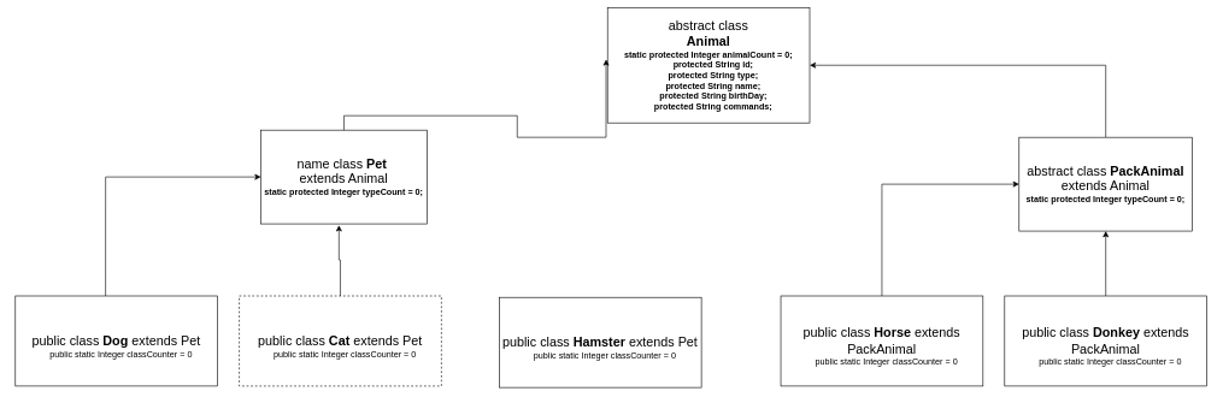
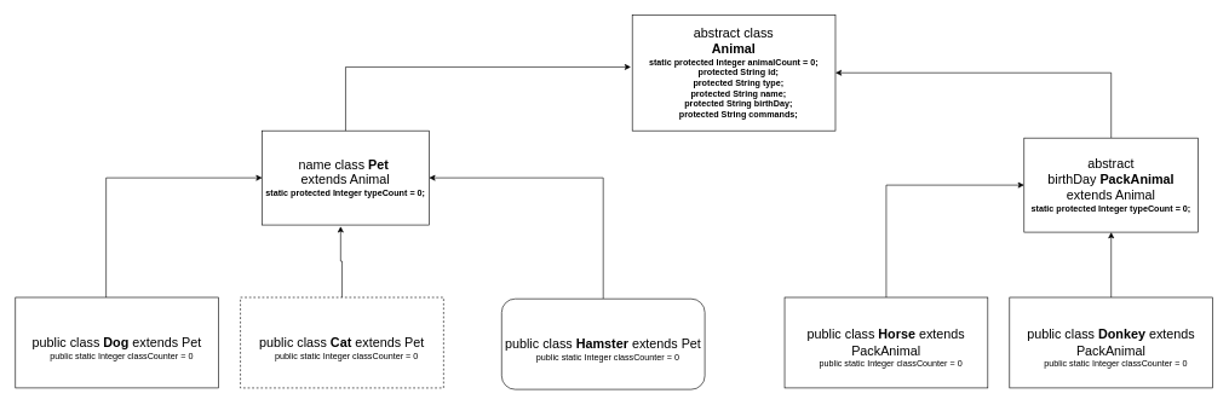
- <mxCell id="2" value="&lt;font style=&quot;font-size: 18px;&quot;&gt;abstract class&lt;br&gt;&lt;b&gt;Animal&lt;/b&gt;&lt;/font&gt;&lt;br&gt;&lt;div style=&quot;&quot;&gt;&lt;b&gt;static protected Integer animalCount = 0;&lt;/b&gt;&lt;/div&gt;&lt;div style=&quot;&quot;&gt;&lt;b&gt;&amp;nbsp; &amp;nbsp; protected String id;&lt;/b&gt;&lt;/div&gt;&lt;div style=&quot;&quot;&gt;&lt;b&gt;&amp;nbsp; &amp;nbsp; protected String type;&lt;/b&gt;&lt;/div&gt;&lt;div style=&quot;&quot;&gt;&lt;b&gt;&amp;nbsp; &amp;nbsp; protected String name;&lt;/b&gt;&lt;/div&gt;&lt;div style=&quot;&quot;&gt;&lt;b&gt;&amp;nbsp; &amp;nbsp; protected String birthDay;&lt;/b&gt;&lt;/div&gt;&lt;div style=&quot;&quot;&gt;&lt;b&gt;&amp;nbsp; &amp;nbsp; protected String commands;&lt;/b&gt;&lt;/div&gt;" style="rounded=0;whiteSpace=wrap;html=1;" vertex="1" parent="1"><mxGeometry x="840" y="10" width="280" height="160" as="geometry" /></mxCell>
+ <mxCell id="2" value="&lt;font style=&quot;font-size: 18px;&quot;&gt;abstract class&lt;br&gt;&lt;b&gt;Animal&lt;/b&gt;&lt;/font&gt;&lt;br&gt;&lt;div style=&quot;&quot;&gt;&lt;b&gt;static protected Integer animalCount = 0;&lt;/b&gt;&lt;/div&gt;&lt;div style=&quot;&quot;&gt;&lt;b&gt;&amp;nbsp; &amp;nbsp; protected String id;&lt;/b&gt;&lt;/div&gt;&lt;div style=&quot;&quot;&gt;&lt;b&gt;&amp;nbsp; &amp;nbsp; protected String type;&lt;/b&gt;&lt;/div&gt;&lt;div style=&quot;&quot;&gt;&lt;b&gt;&amp;nbsp; &amp;nbsp; protected String name;&lt;/b&gt;&lt;/div&gt;&lt;div style=&quot;&quot;&gt;&lt;b&gt;&amp;nbsp; &amp;nbsp; protected String birthDay;&lt;/b&gt;&lt;/div&gt;&lt;div style=&quot;&quot;&gt;&lt;b&gt;&amp;nbsp; &amp;nbsp; protected String commands;&lt;/b&gt;&lt;/div&gt;" style="rounded=0;whiteSpace=wrap;html=1;" vertex="1" parent="1"><mxGeometry x="870" y="20" width="280" height="160" as="geometry" /></mxCell>
+ <mxCell id="9" style="edgeStyle=orthogonalEdgeStyle;rounded=0;orthogonalLoop=1;jettySize=auto;html=1;entryX=1;entryY=0.5;entryDx=0;entryDy=0;exitX=0.5;exitY=0;exitDx=0;exitDy=0;" edge="1" parent="1" source="10" target="3"><mxGeometry relative="1" as="geometry" /></mxCell>
- <mxCell id="7" value="&lt;font style=&quot;font-size: 18px;&quot;&gt;abstract class&amp;nbsp;&lt;b&gt;PackAnimal&lt;br&gt;&lt;/b&gt;&lt;/font&gt;&lt;font style=&quot;font-size: 18px;&quot;&gt;extends Animal&lt;/font&gt;&lt;br&gt;&lt;b&gt;static protected Integer typeCount = 0;&lt;/b&gt;" style="rounded=0;whiteSpace=wrap;html=1;" vertex="1" parent="1"><mxGeometry x="1410" y="190" width="240" height="130" as="geometry" /></mxCell>
+ <mxCell id="7" value="&lt;font style=&quot;font-size: 18px;&quot;&gt;abstract birthDay&amp;nbsp;&lt;b&gt;PackAnimal&lt;br&gt;&lt;/b&gt;&lt;/font&gt;&lt;font style=&quot;font-size: 18px;&quot;&gt;extends Animal&lt;/font&gt;&lt;br&gt;&lt;b&gt;static protected Integer typeCount = 0;&lt;/b&gt;" style="rounded=0;whiteSpace=wrap;html=1;" vertex="1" parent="1"><mxGeometry x="1410" y="190" width="240" height="130" as="geometry" /></mxCell>
- <mxCell id="10" value="&lt;br&gt;&lt;div&gt;&lt;font style=&quot;font-size: 18px;&quot;&gt;public class &lt;b&gt;Hamster&lt;/b&gt; extends Pet&lt;/font&gt;&lt;/div&gt;&lt;div&gt;&amp;nbsp; &amp;nbsp; public static Integer classCounter = 0&lt;/div&gt;" style="rounded=0;whiteSpace=wrap;html=1;" vertex="1" parent="1"><mxGeometry x="690" y="412" width="280" height="125" as="geometry" /></mxCell>
+ <mxCell id="10" value="&lt;br&gt;&lt;div&gt;&lt;font style=&quot;font-size: 18px;&quot;&gt;public class &lt;b&gt;Hamster&lt;/b&gt; extends Pet&lt;/font&gt;&lt;/div&gt;&lt;div&gt;&amp;nbsp; &amp;nbsp; public static Integer classCounter = 0&lt;/div&gt;" style="whiteSpace=wrap;html=1;rounded=1;" vertex="1" parent="1"><mxGeometry x="690" y="412" width="280" height="125" as="geometry" /></mxCell>
